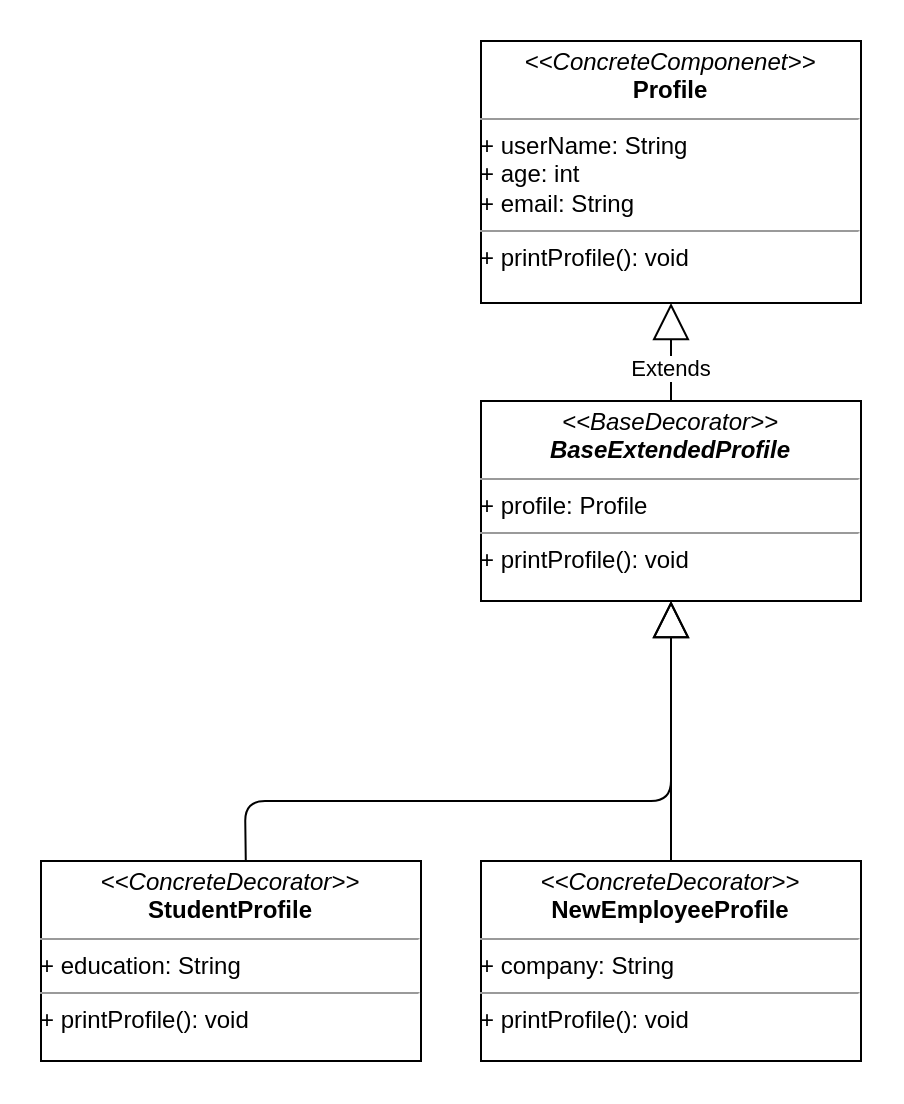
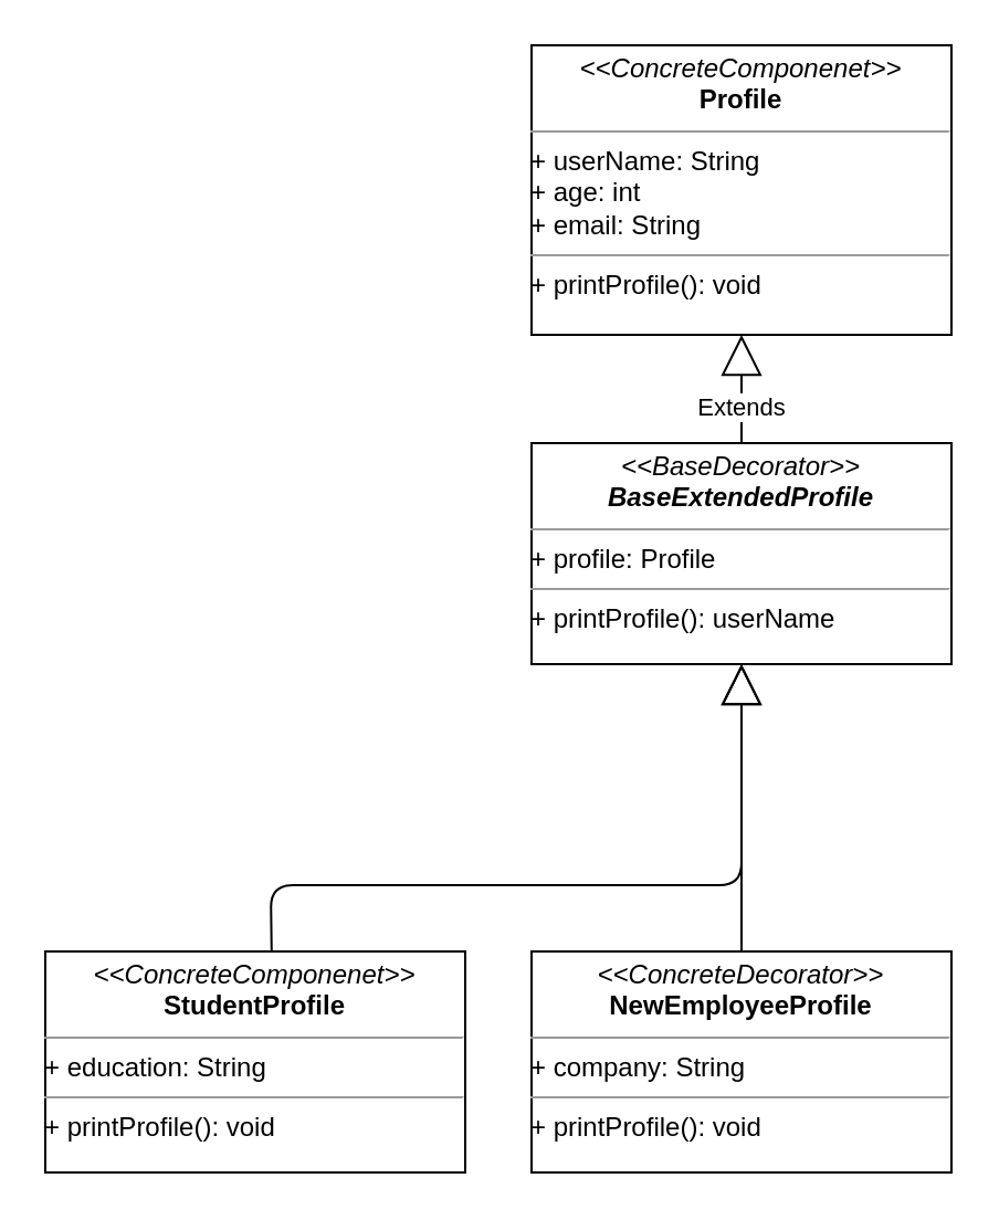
- <mxCell id="5" value="&lt;p style=&quot;margin: 0px ; margin-top: 4px ; text-align: center&quot;&gt;&lt;i&gt;&amp;lt;&amp;lt;BaseDecorator&amp;gt;&amp;gt;&lt;/i&gt;&lt;br&gt;&lt;i&gt;&lt;b&gt;BaseExtendedProfile&lt;/b&gt;&lt;/i&gt;&lt;/p&gt;&lt;hr size=&quot;1&quot;&gt;+ profile: Profile &lt;hr size=&quot;1&quot;&gt;+ printProfile(): void" style="verticalAlign=top;align=left;overflow=fill;fontSize=12;fontFamily=Helvetica;html=1;" vertex="1" parent="1"><mxGeometry x="240" y="200" width="190" height="100" as="geometry" /></mxCell>
+ <mxCell id="5" value="&lt;p style=&quot;margin: 0px ; margin-top: 4px ; text-align: center&quot;&gt;&lt;i&gt;&amp;lt;&amp;lt;BaseDecorator&amp;gt;&amp;gt;&lt;/i&gt;&lt;br&gt;&lt;i&gt;&lt;b&gt;BaseExtendedProfile&lt;/b&gt;&lt;/i&gt;&lt;/p&gt;&lt;hr size=&quot;1&quot;&gt;+ profile: Profile &lt;hr size=&quot;1&quot;&gt;+ printProfile(): userName" style="verticalAlign=top;align=left;overflow=fill;fontSize=12;fontFamily=Helvetica;html=1;" vertex="1" parent="1"><mxGeometry x="240" y="200" width="190" height="100" as="geometry" /></mxCell>
- <mxCell id="6" value="&lt;p style=&quot;margin: 0px ; margin-top: 4px ; text-align: center&quot;&gt;&lt;i&gt;&amp;lt;&amp;lt;ConcreteDecorator&amp;gt;&amp;gt;&lt;/i&gt;&lt;br&gt;&lt;b&gt;StudentProfile&lt;/b&gt;&lt;/p&gt;&lt;hr size=&quot;1&quot;&gt;+ education: String&lt;hr size=&quot;1&quot;&gt;+ printProfile(): void" style="verticalAlign=top;align=left;overflow=fill;fontSize=12;fontFamily=Helvetica;html=1;" vertex="1" parent="1"><mxGeometry x="20" y="430" width="190" height="100" as="geometry" /></mxCell>
+ <mxCell id="6" value="&lt;p style=&quot;margin: 0px ; margin-top: 4px ; text-align: center&quot;&gt;&lt;i&gt;&amp;lt;&amp;lt;ConcreteComponenet&amp;gt;&amp;gt;&lt;/i&gt;&lt;br&gt;&lt;b&gt;StudentProfile&lt;/b&gt;&lt;/p&gt;&lt;hr size=&quot;1&quot;&gt;+ education: String&lt;hr size=&quot;1&quot;&gt;+ printProfile(): void" style="verticalAlign=top;align=left;overflow=fill;fontSize=12;fontFamily=Helvetica;html=1;" vertex="1" parent="1"><mxGeometry x="20" y="430" width="190" height="100" as="geometry" /></mxCell>
